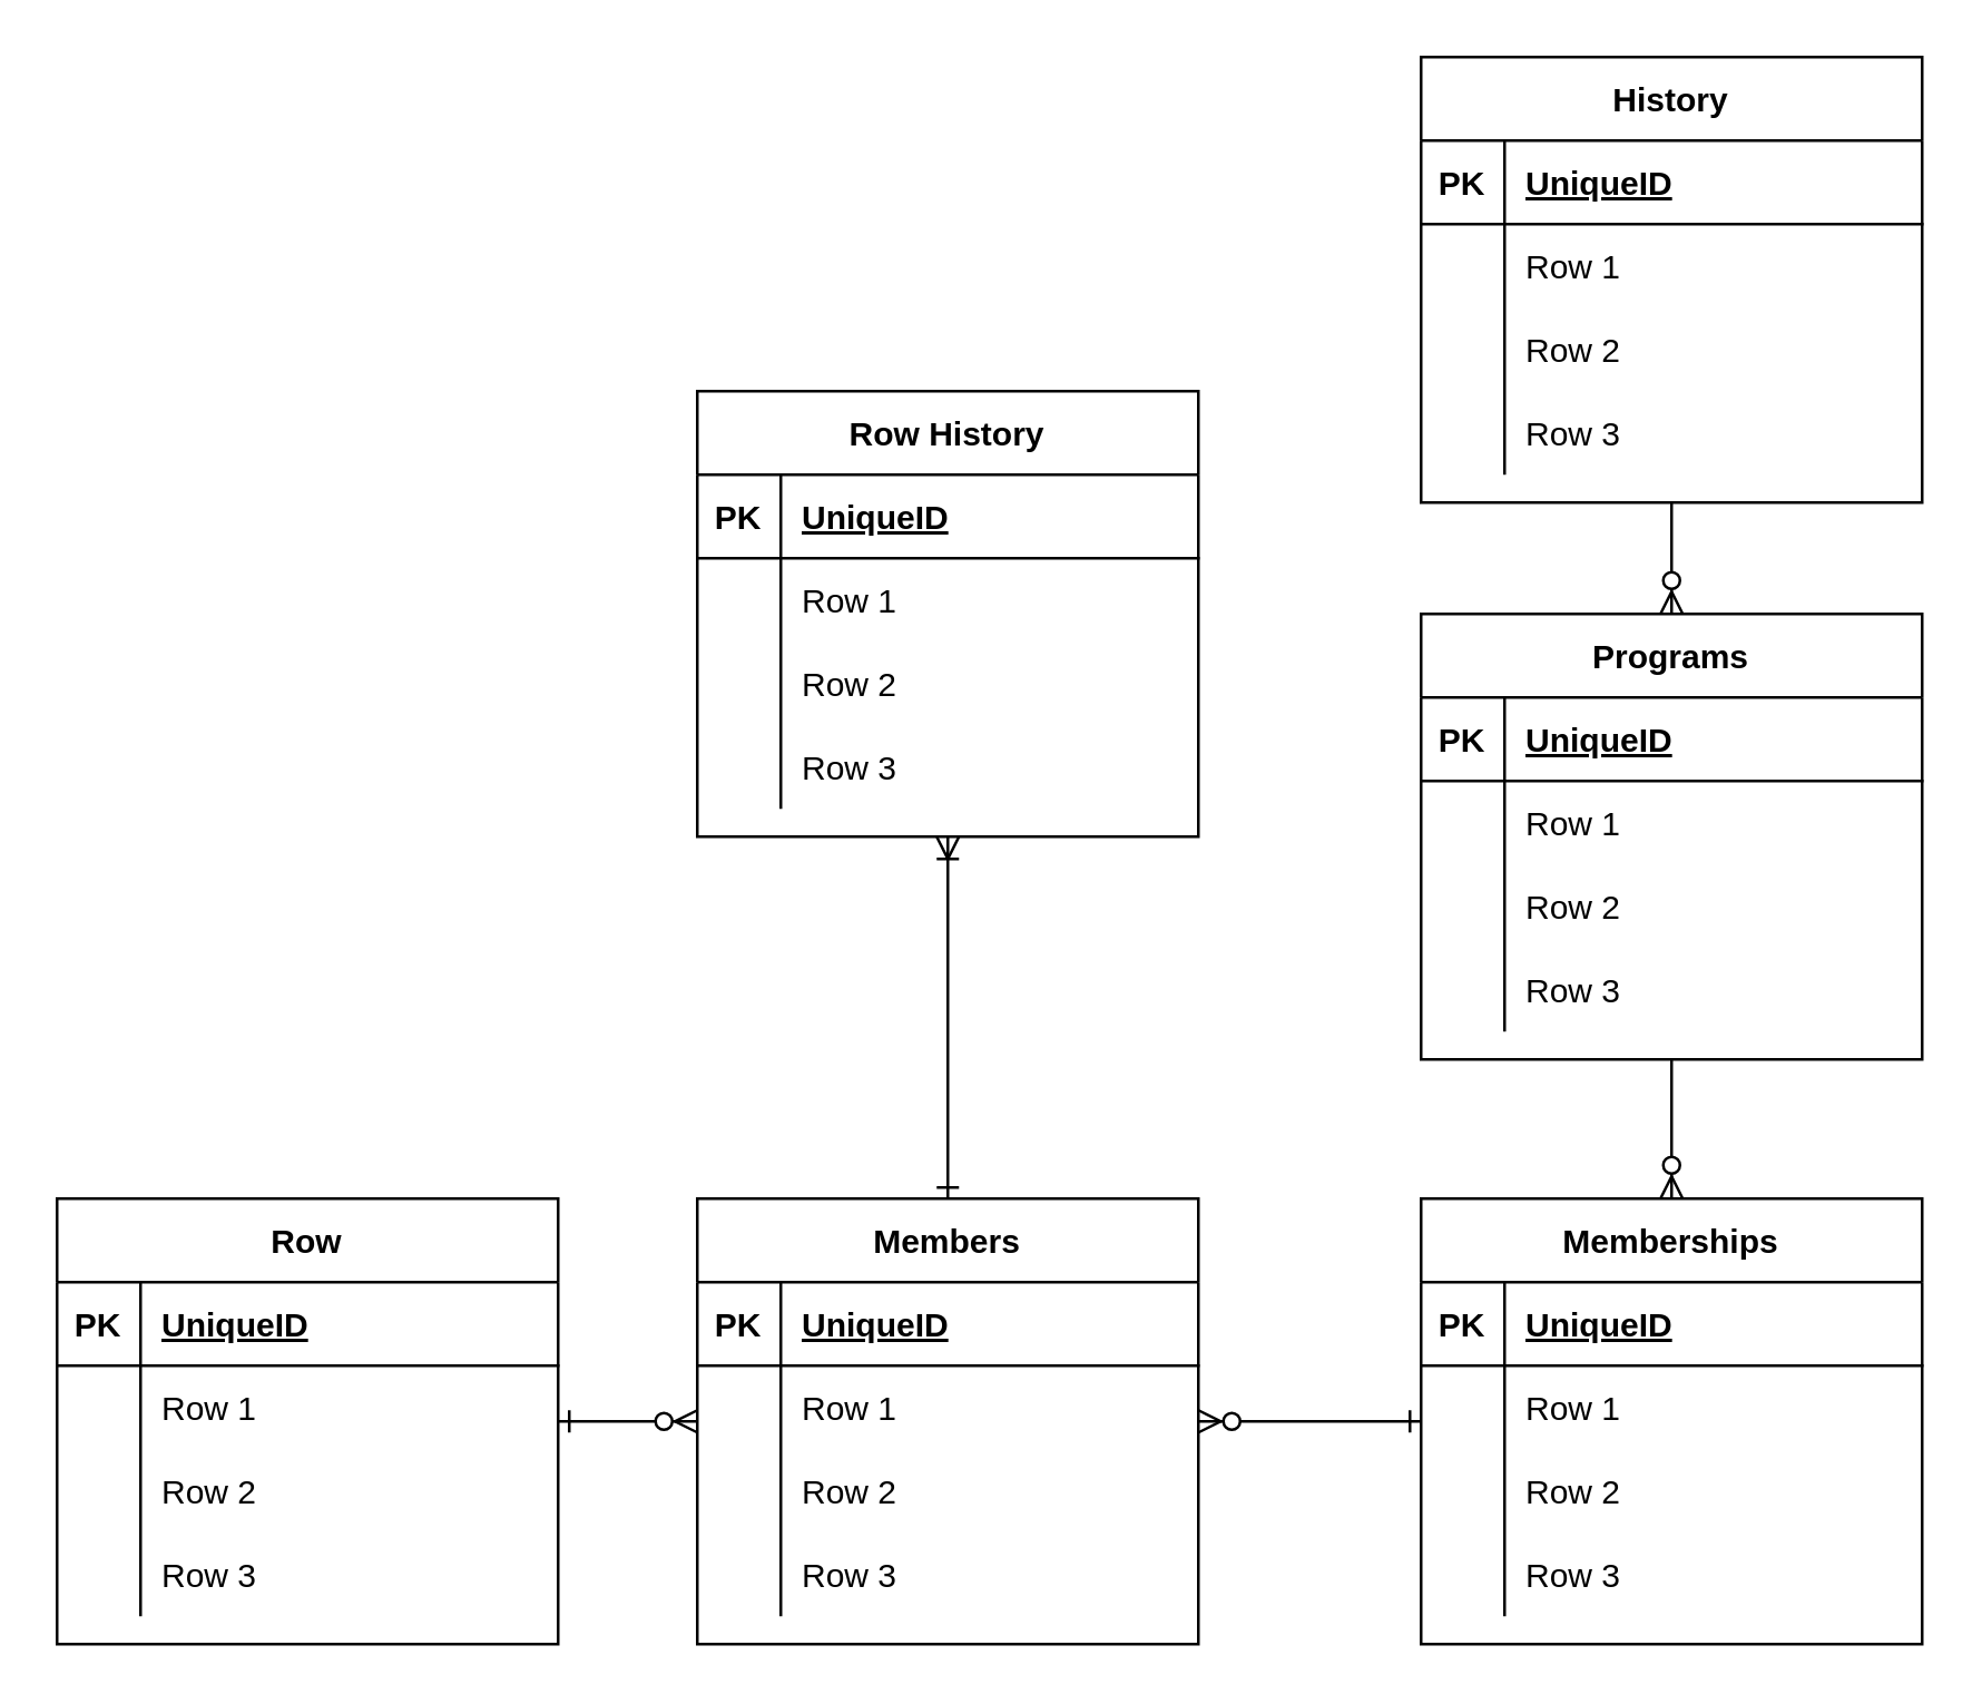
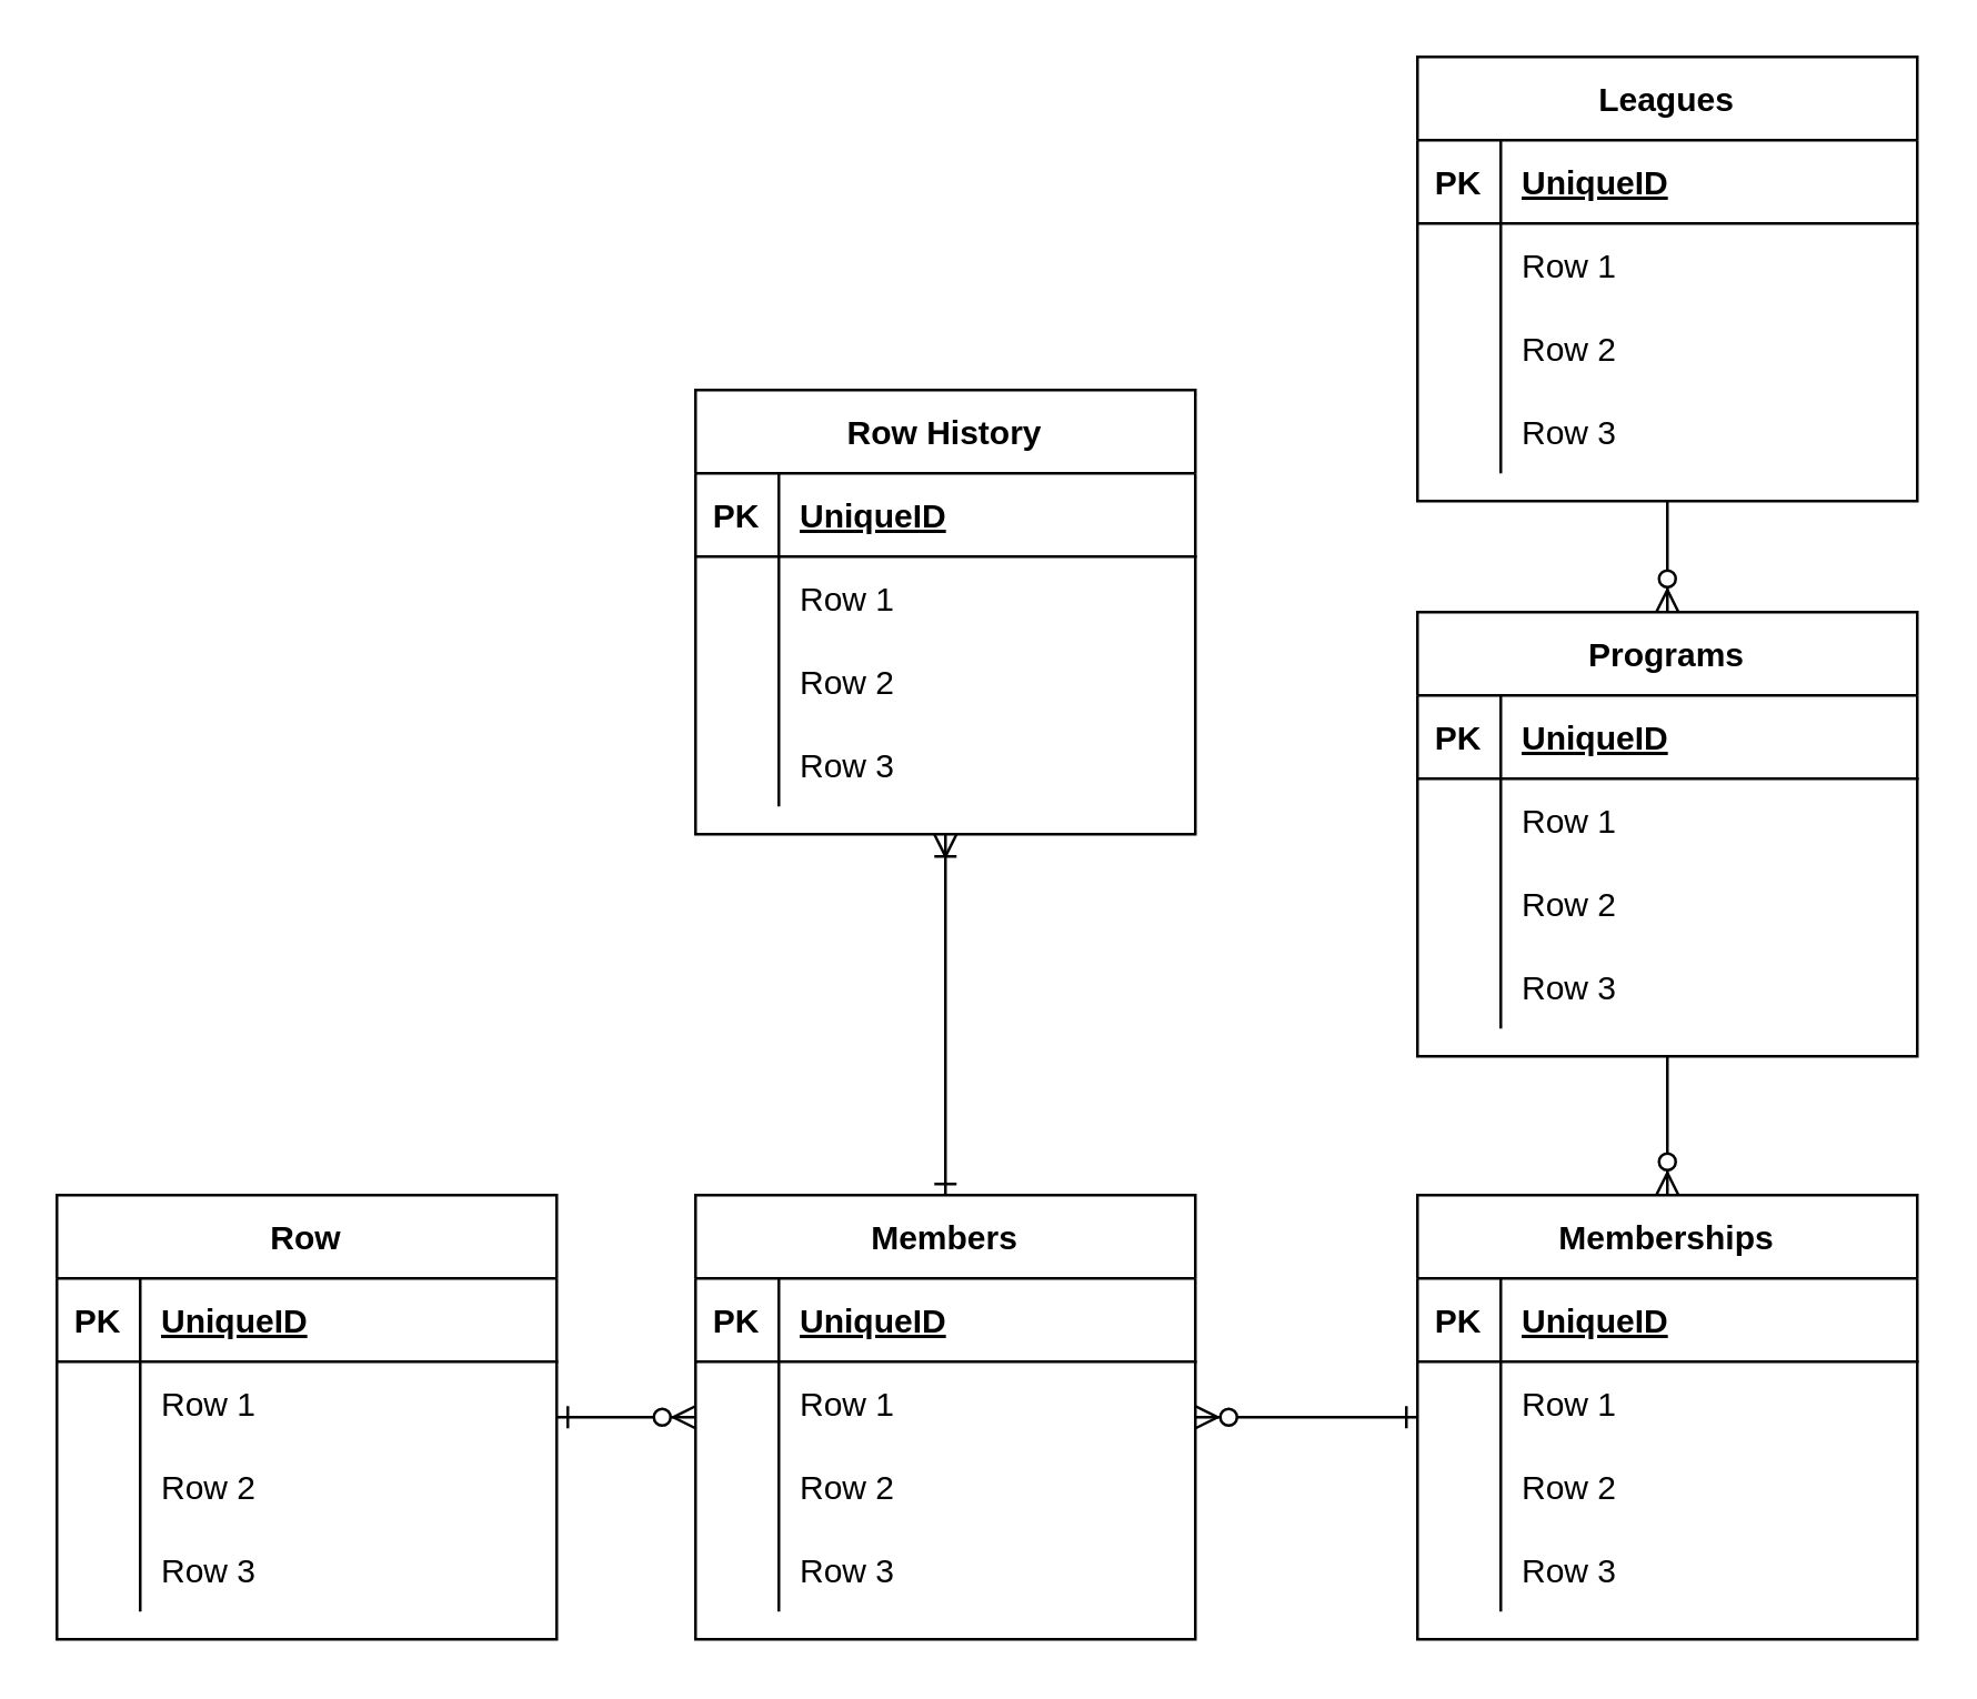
- <mxCell id="18" value="History" style="shape=table;startSize=30;container=1;collapsible=1;childLayout=tableLayout;fixedRows=1;rowLines=0;fontStyle=1;align=center;resizeLast=1;" vertex="1" parent="1"><mxGeometry x="510" y="20" width="180" height="160" as="geometry" /></mxCell>
+ <mxCell id="18" value="Leagues" style="shape=table;startSize=30;container=1;collapsible=1;childLayout=tableLayout;fixedRows=1;rowLines=0;fontStyle=1;align=center;resizeLast=1;" vertex="1" parent="1"><mxGeometry x="510" y="20" width="180" height="160" as="geometry" /></mxCell>
